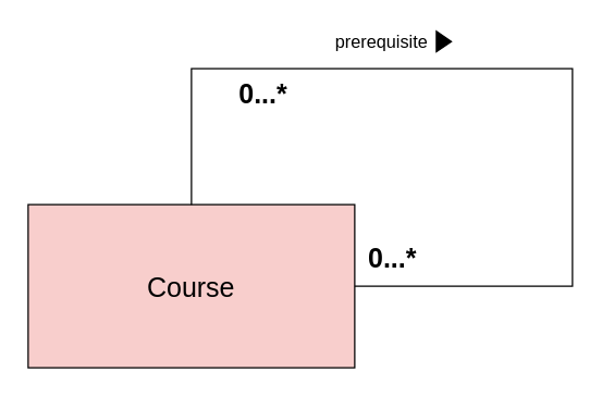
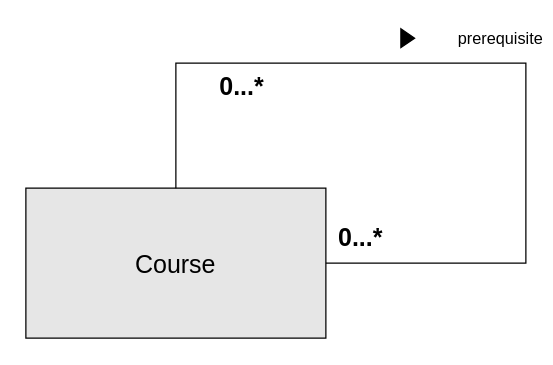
- <mxCell id="4" value="prerequisite" style="text;html=1;strokeColor=none;fillColor=none;align=center;verticalAlign=middle;whiteSpace=wrap;rounded=0;fontSize=13;" vertex="1" parent="1"><mxGeometry x="260" y="20" width="40" height="20" as="geometry" /></mxCell>
+ <mxCell id="4" value="prerequisite" style="text;html=1;strokeColor=none;fillColor=none;align=center;verticalAlign=middle;whiteSpace=wrap;rounded=0;fontSize=13;" vertex="1" parent="1"><mxGeometry x="380" y="20" width="40" height="20" as="geometry" /></mxCell>
- <mxCell id="2" value="Course" style="rounded=0;whiteSpace=wrap;html=1;fontSize=20;fillColor=#f8cecc;" vertex="1" parent="1"><mxGeometry x="20" y="150" width="240" height="120" as="geometry" /></mxCell>
+ <mxCell id="2" value="Course" style="rounded=0;whiteSpace=wrap;html=1;fontSize=20;fillColor=#E6E6E6;" vertex="1" parent="1"><mxGeometry x="20" y="150" width="240" height="120" as="geometry" /></mxCell>
